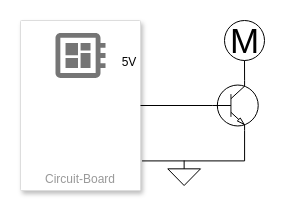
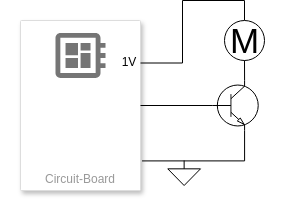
+ <mxCell id="5" style="edgeStyle=orthogonalEdgeStyle;rounded=0;orthogonalLoop=1;jettySize=auto;html=1;exitX=0.5;exitY=0;exitDx=0;exitDy=0;entryX=1;entryY=0.25;entryDx=0;entryDy=0;endArrow=none;endFill=0;" edge="1" parent="1" source="6" target="2"><mxGeometry relative="1" as="geometry" /></mxCell>
- <mxCell id="4" value="5V" style="text;html=1;strokeColor=none;fillColor=none;align=center;verticalAlign=middle;whiteSpace=wrap;rounded=0;" vertex="1" parent="2"><mxGeometry x="89" y="32" width="40" height="20" as="geometry" /></mxCell>
+ <mxCell id="4" value="1V" style="text;html=1;strokeColor=none;fillColor=none;align=center;verticalAlign=middle;whiteSpace=wrap;rounded=0;" vertex="1" parent="2"><mxGeometry x="89" y="32" width="40" height="20" as="geometry" /></mxCell>
